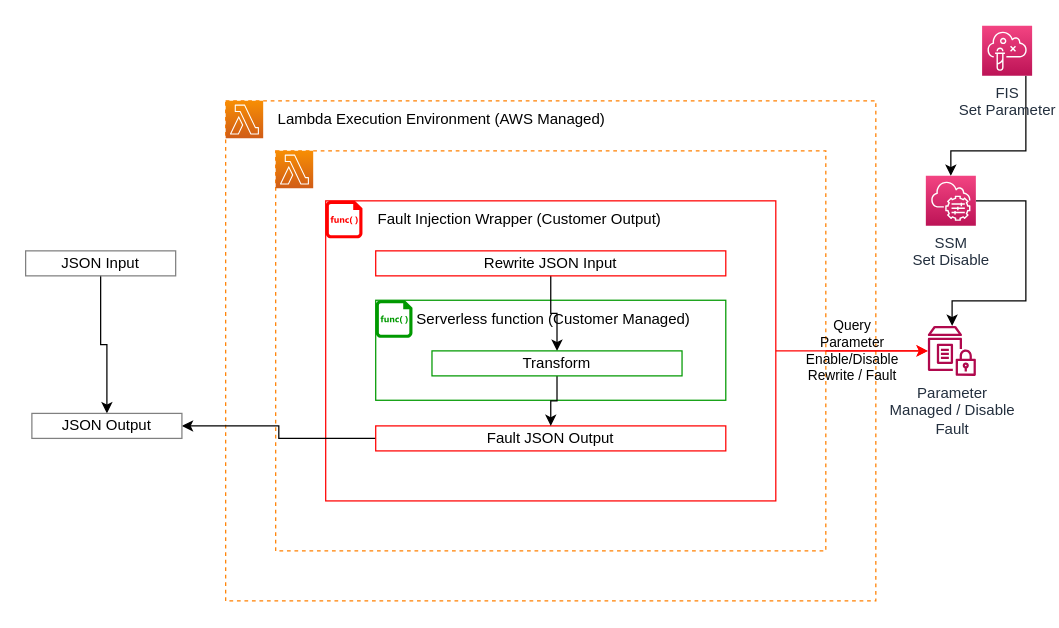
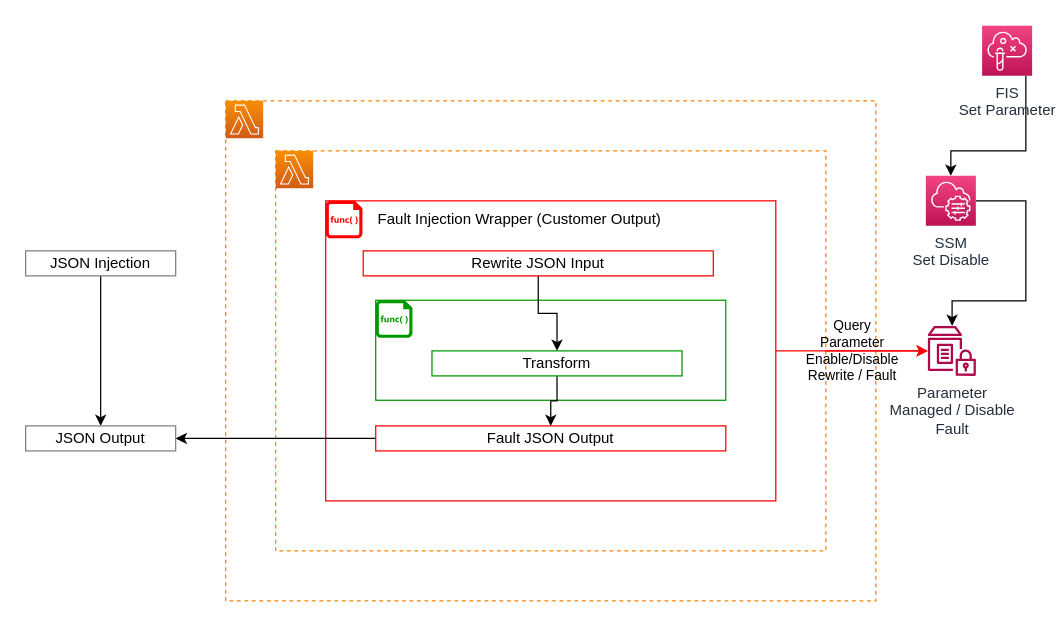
- <mxCell id="5" value="Lambda Execution Environment (AWS Managed)" style="text;html=1;strokeColor=none;fillColor=none;align=left;verticalAlign=middle;whiteSpace=wrap;rounded=0;" vertex="1" parent="3"><mxGeometry x="40" width="480" height="30" as="geometry" /></mxCell>
- <mxCell id="24" value="JSON Input" style="whiteSpace=wrap;html=1;fillColor=none;strokeColor=#808080;" vertex="1" parent="1"><mxGeometry x="20" y="200" width="120" height="20" as="geometry" /></mxCell>
+ <mxCell id="24" value="JSON Injection" style="whiteSpace=wrap;html=1;fillColor=none;strokeColor=#808080;" vertex="1" parent="1"><mxGeometry x="20" y="200" width="120" height="20" as="geometry" /></mxCell>
- <mxCell id="20" value="Rewrite JSON Input" style="whiteSpace=wrap;html=1;fillColor=none;strokeColor=#FF0000;" vertex="1" parent="1"><mxGeometry x="300" y="200" width="280" height="20" as="geometry" /></mxCell>
+ <mxCell id="20" value="Rewrite JSON Input" style="whiteSpace=wrap;html=1;fillColor=none;strokeColor=#FF0000;" vertex="1" parent="1"><mxGeometry x="290" y="200" width="280" height="20" as="geometry" /></mxCell>
- <mxCell id="16" value="Serverless function (Customer Managed)" style="text;html=1;strokeColor=none;fillColor=none;align=left;verticalAlign=middle;whiteSpace=wrap;rounded=0;" vertex="1" parent="15"><mxGeometry x="31.11" width="248.89" height="30" as="geometry" /></mxCell>
- <mxCell id="25" value="JSON Output" style="whiteSpace=wrap;html=1;fillColor=none;strokeColor=#808080;" vertex="1" parent="1"><mxGeometry x="25" y="330" width="120" height="20" as="geometry" /></mxCell>
+ <mxCell id="25" value="JSON Output" style="whiteSpace=wrap;html=1;fillColor=none;strokeColor=#808080;" vertex="1" parent="1"><mxGeometry x="20" y="340" width="120" height="20" as="geometry" /></mxCell>
